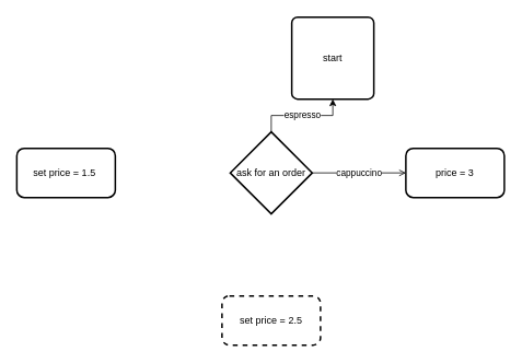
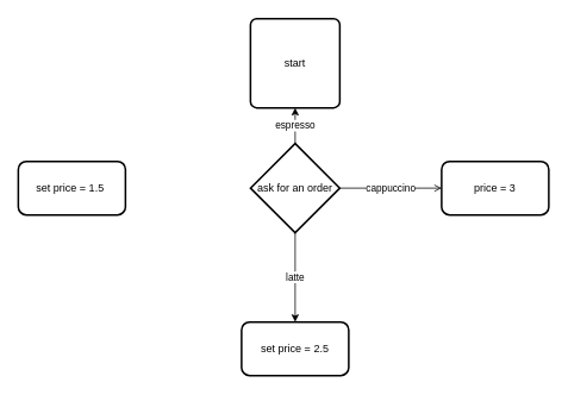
- <mxCell id="2" value="start" style="rounded=1;whiteSpace=wrap;html=1;absoluteArcSize=1;arcSize=14;strokeWidth=2;" vertex="1" parent="1"><mxGeometry x="355" y="20" width="100" height="100" as="geometry" /></mxCell>
+ <mxCell id="2" value="start" style="rounded=1;whiteSpace=wrap;html=1;absoluteArcSize=1;arcSize=14;strokeWidth=2;" vertex="1" parent="1"><mxGeometry x="280" y="20" width="100" height="100" as="geometry" /></mxCell>
+ <mxCell id="5" value="latte" style="edgeStyle=orthogonalEdgeStyle;rounded=0;orthogonalLoop=1;jettySize=auto;html=1;" edge="1" parent="1" source="6" target="9"><mxGeometry relative="1" as="geometry"><mxPoint as="offset" /></mxGeometry></mxCell>
- <mxCell id="9" value="set price = 2.5" style="rounded=1;whiteSpace=wrap;html=1;strokeWidth=2;dashed=1;" vertex="1" parent="1"><mxGeometry x="270" y="360" width="120" height="60" as="geometry" /></mxCell>
+ <mxCell id="9" value="set price = 2.5" style="rounded=1;whiteSpace=wrap;html=1;strokeWidth=2;" vertex="1" parent="1"><mxGeometry x="270" y="360" width="120" height="60" as="geometry" /></mxCell>
